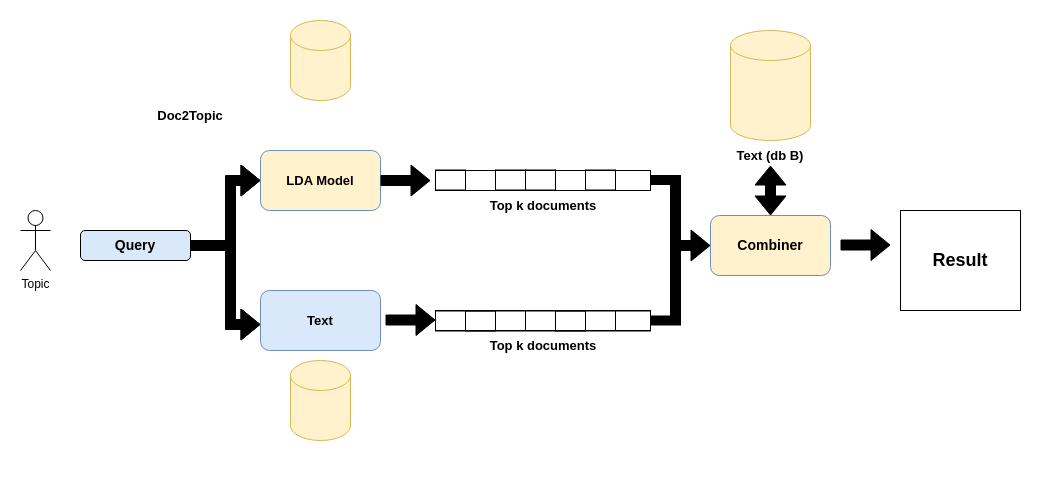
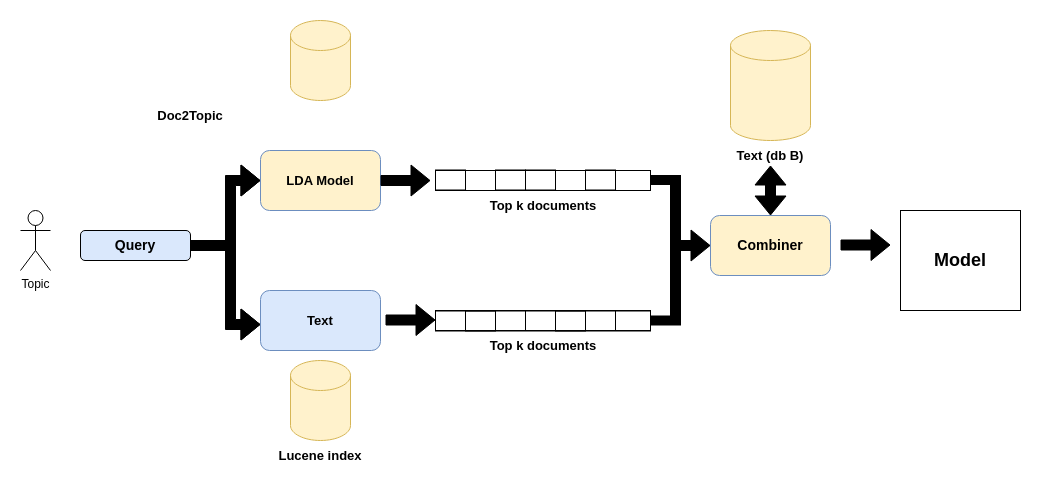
- <mxCell id="40" value="Result&lt;br style=&quot;font-size: 18px;&quot;&gt;" style="rounded=0;whiteSpace=wrap;html=1;fontSize=18;fillColor=none;fontStyle=1" vertex="1" parent="1"><mxGeometry x="900" y="210" width="120" height="100" as="geometry" /></mxCell>
+ <mxCell id="40" value="Model&lt;br style=&quot;font-size: 18px;&quot;&gt;" style="rounded=0;whiteSpace=wrap;html=1;fontSize=18;fillColor=none;fontStyle=1" vertex="1" parent="1"><mxGeometry x="900" y="210" width="120" height="100" as="geometry" /></mxCell>
+ <mxCell id="7" value="Lucene index" style="text;html=1;strokeColor=none;fillColor=none;align=center;verticalAlign=middle;whiteSpace=wrap;rounded=0;fontSize=13;fontStyle=1" vertex="1" parent="1"><mxGeometry x="270" y="440" width="100" height="30" as="geometry" /></mxCell>
